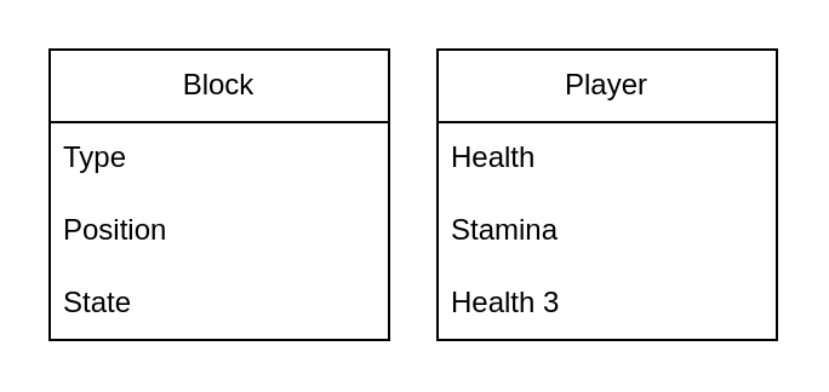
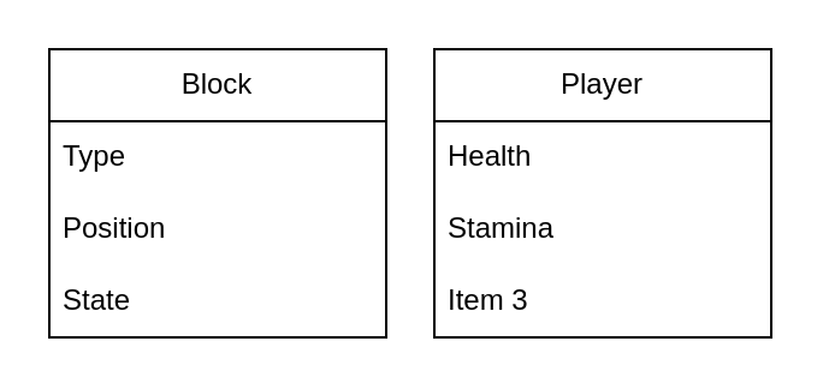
- <mxCell id="9" value="Health 3" style="text;strokeColor=none;fillColor=none;align=left;verticalAlign=middle;spacingLeft=4;spacingRight=4;overflow=hidden;points=[[0,0.5],[1,0.5]];portConstraint=eastwest;rotatable=0;whiteSpace=wrap;html=1;" vertex="1" parent="6"><mxGeometry y="90" width="140" height="30" as="geometry" /></mxCell>
+ <mxCell id="9" value="Item 3" style="text;strokeColor=none;fillColor=none;align=left;verticalAlign=middle;spacingLeft=4;spacingRight=4;overflow=hidden;points=[[0,0.5],[1,0.5]];portConstraint=eastwest;rotatable=0;whiteSpace=wrap;html=1;" vertex="1" parent="6"><mxGeometry y="90" width="140" height="30" as="geometry" /></mxCell>
